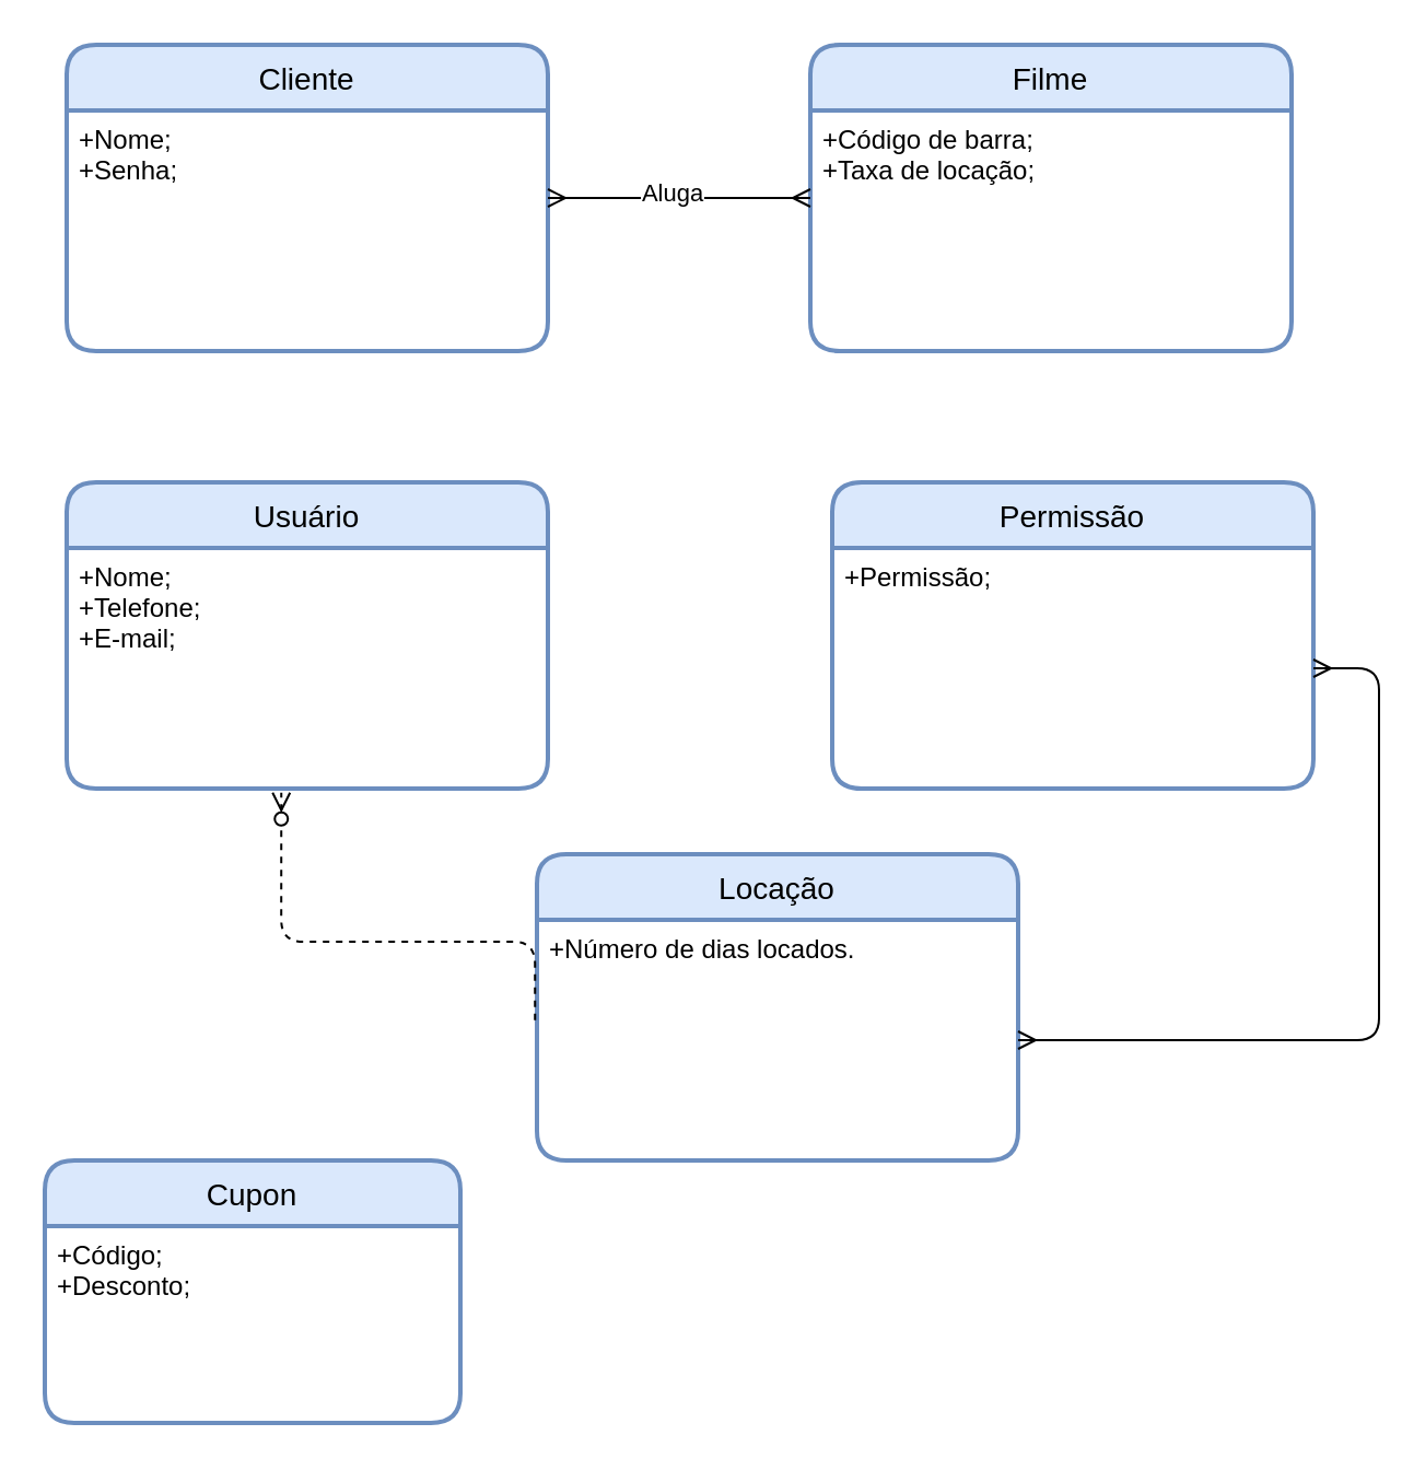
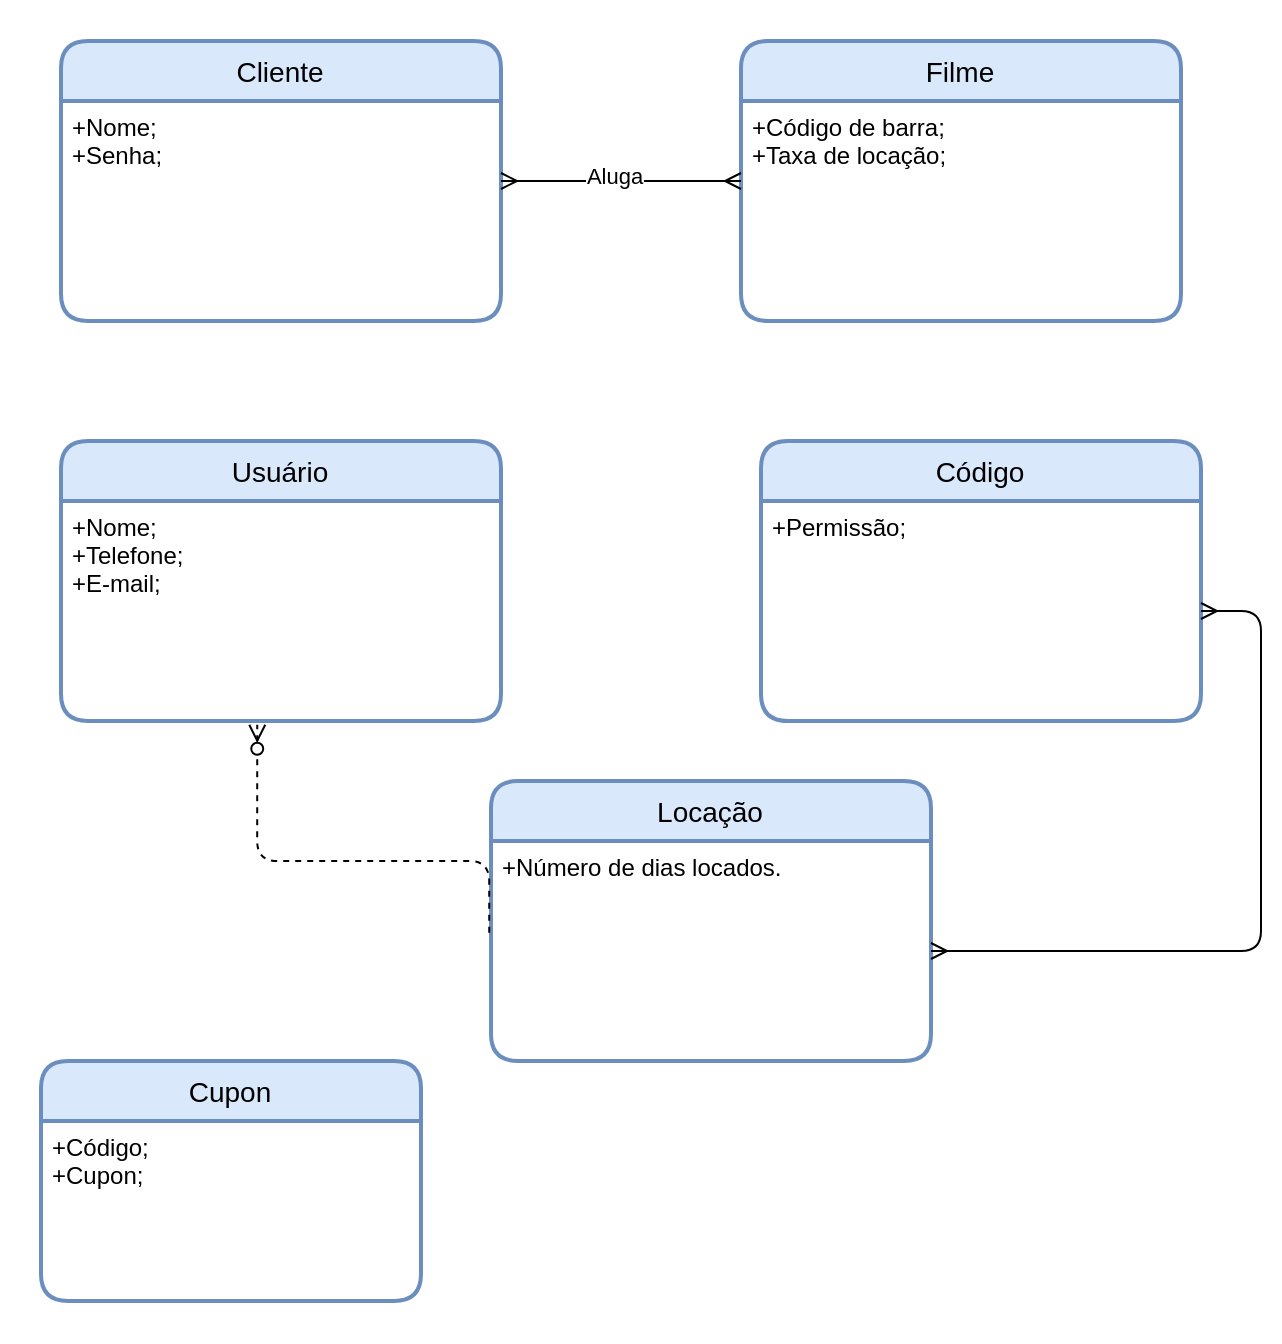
- <mxCell id="4" value="Permissão" style="swimlane;childLayout=stackLayout;horizontal=1;startSize=30;horizontalStack=0;rounded=1;fontSize=14;fontStyle=0;strokeWidth=2;resizeParent=0;resizeLast=1;shadow=0;dashed=0;align=center;fillColor=#dae8fc;strokeColor=#6c8ebf;" vertex="1" parent="1"><mxGeometry x="380" y="220" width="220" height="140" as="geometry" /></mxCell>
+ <mxCell id="4" value="Código" style="swimlane;childLayout=stackLayout;horizontal=1;startSize=30;horizontalStack=0;rounded=1;fontSize=14;fontStyle=0;strokeWidth=2;resizeParent=0;resizeLast=1;shadow=0;dashed=0;align=center;fillColor=#dae8fc;strokeColor=#6c8ebf;" vertex="1" parent="1"><mxGeometry x="380" y="220" width="220" height="140" as="geometry" /></mxCell>
- <mxCell id="18" value="+Código;&#10;+Desconto;" style="align=left;strokeColor=none;fillColor=none;spacingLeft=4;fontSize=12;verticalAlign=top;resizable=0;rotatable=0;part=1;" vertex="1" parent="17"><mxGeometry y="30" width="190" height="90" as="geometry" /></mxCell>
+ <mxCell id="18" value="+Código;&#10;+Cupon;" style="align=left;strokeColor=none;fillColor=none;spacingLeft=4;fontSize=12;verticalAlign=top;resizable=0;rotatable=0;part=1;" vertex="1" parent="17"><mxGeometry y="30" width="190" height="90" as="geometry" /></mxCell>
